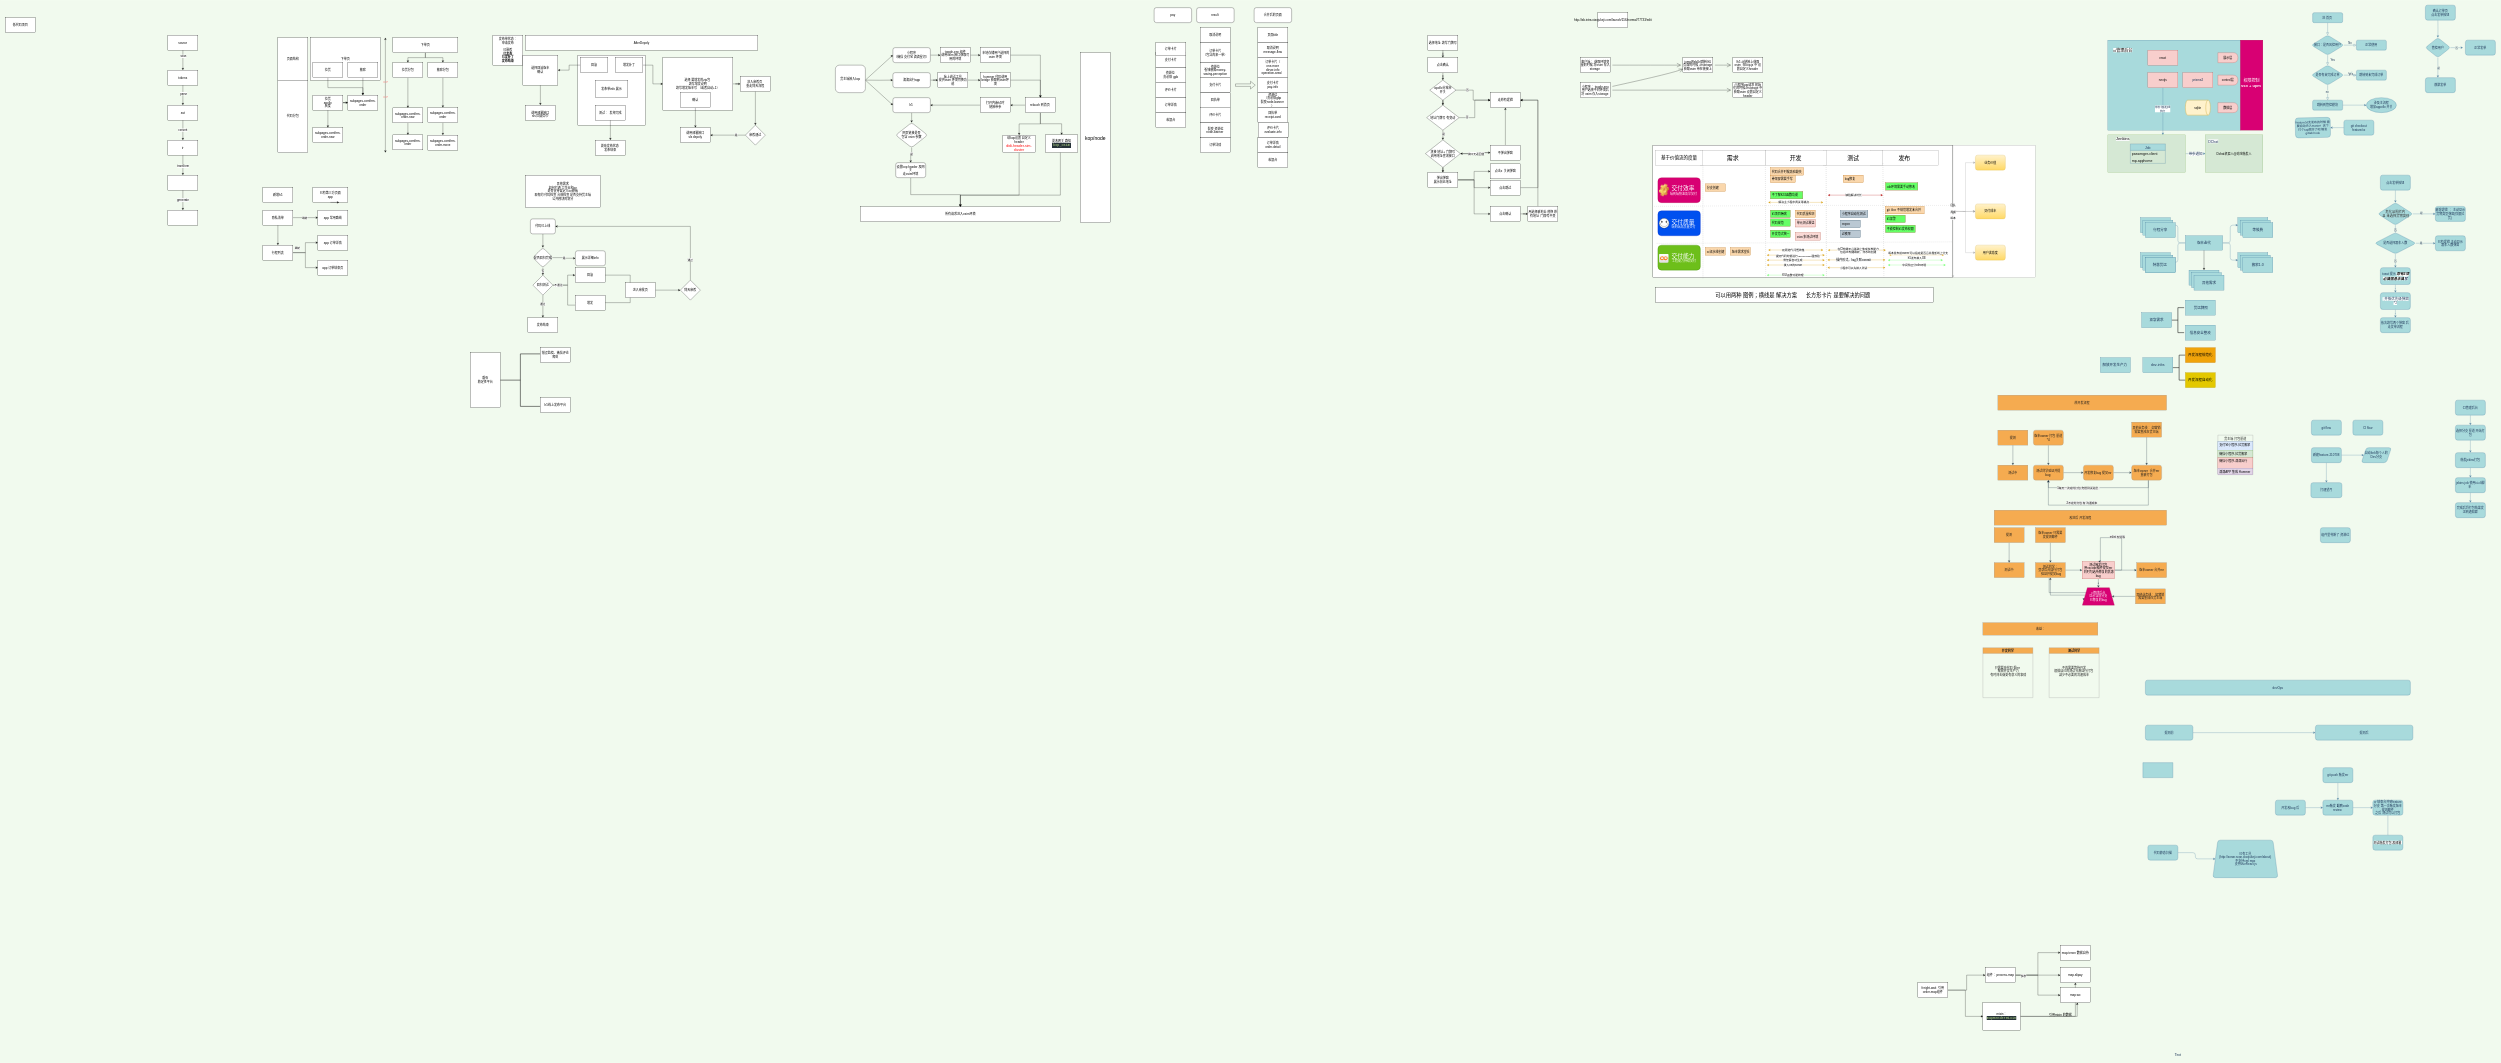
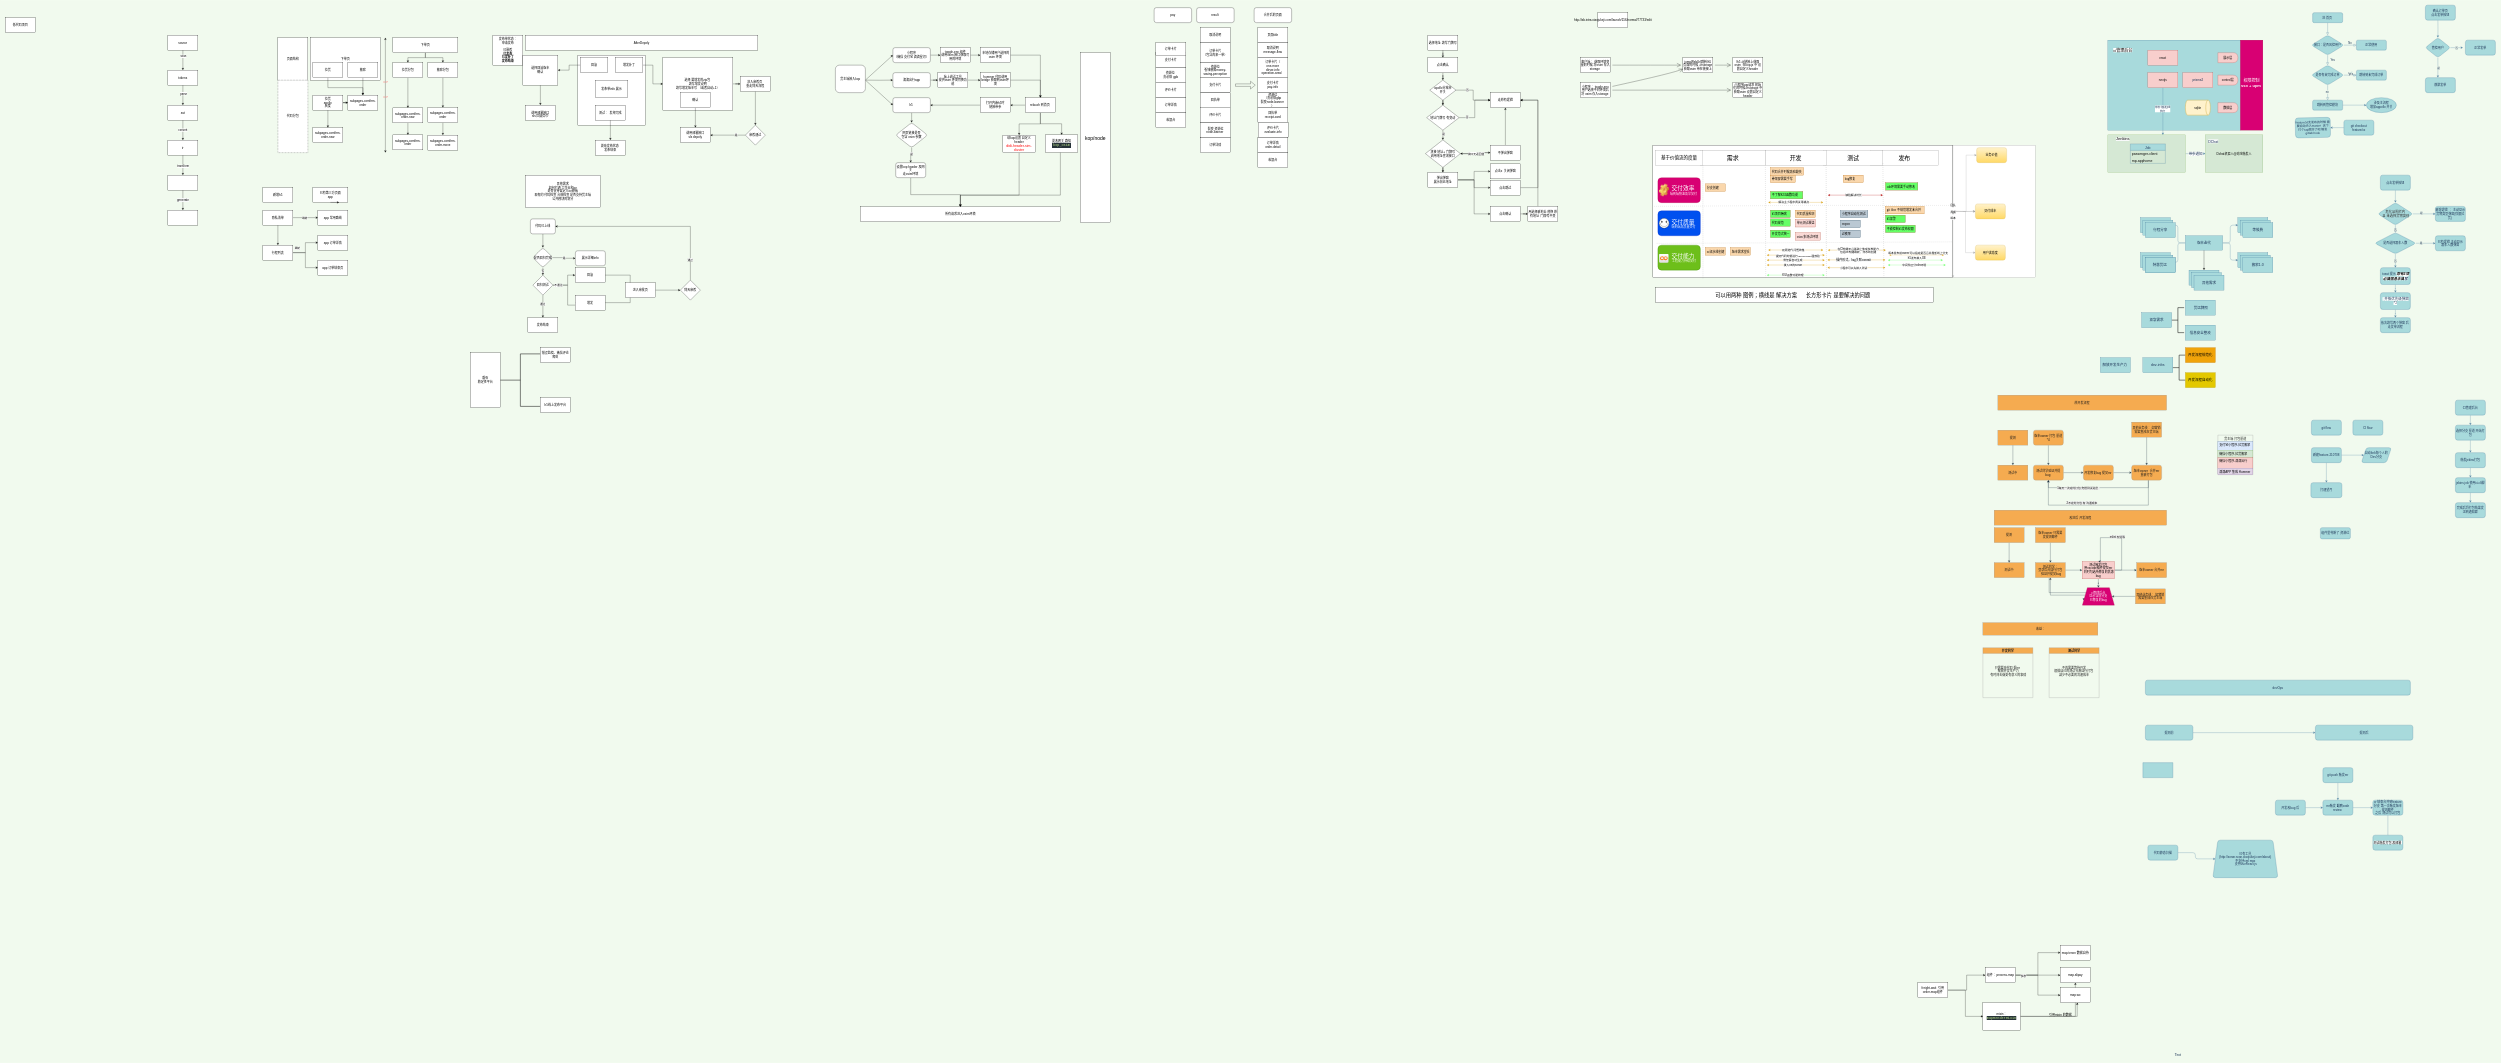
- <mxCell id="443" value="代码分包" style="rounded=0;whiteSpace=wrap;html=1;" parent="1" vertex="1"><mxGeometry x="1110" y="320" width="120" height="290" as="geometry" /></mxCell>
+ <mxCell id="443" value="代码分包" style="rounded=0;whiteSpace=wrap;html=1;dashed=1;" parent="1" vertex="1"><mxGeometry x="1110" y="320" width="120" height="290" as="geometry" /></mxCell>
- <mxCell id="222" value="业务价值" style="whiteSpace=wrap;html=1;rounded=1;fontFamily=Comic Sans MS;strokeColor=#d6b656;fillColor=#fff2cc;gradientColor=#ffd966;" parent="1" vertex="1"><mxGeometry x="7900" y="620" width="120" height="60" as="geometry" /></mxCell>
+ <mxCell id="222" value="业务价值" style="whiteSpace=wrap;html=1;rounded=1;fontFamily=Comic Sans MS;strokeColor=#d6b656;fillColor=#fff2cc;gradientColor=#ffd966;" parent="1" vertex="1"><mxGeometry x="7905" y="590" width="120" height="60" as="geometry" /></mxCell>
- <mxCell id="63" value="组件里判断了 资源位" style="whiteSpace=wrap;html=1;fillColor=#A8DADC;strokeColor=#457B9D;fontColor=#1D3557;rounded=1;" parent="1" vertex="1"><mxGeometry x="9280" y="2110" width="120" height="60" as="geometry" /></mxCell>
+ <mxCell id="63" value="组件里判断了 资源位" style="whiteSpace=wrap;html=1;fillColor=#A8DADC;strokeColor=#457B9D;fontColor=#1D3557;rounded=1;" parent="1" vertex="1"><mxGeometry x="9280" y="2110" width="120" height="45" as="geometry" /></mxCell>
